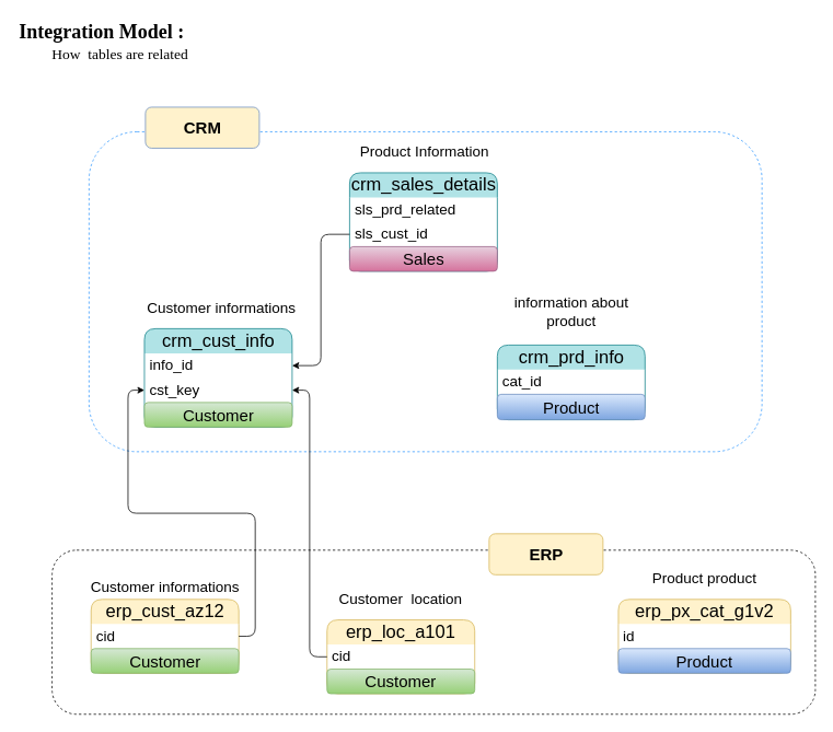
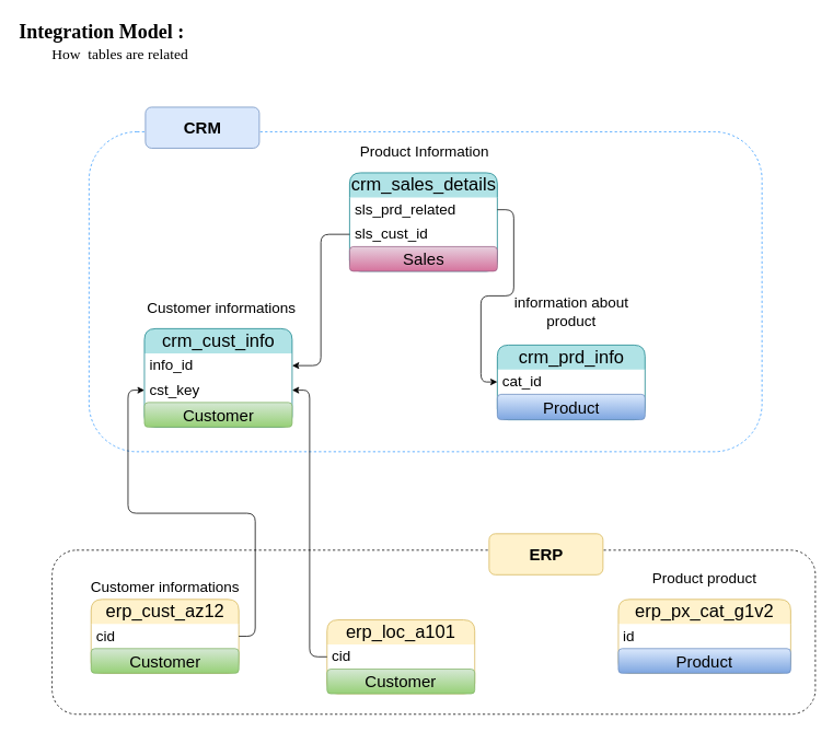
- <mxCell id="35" value="&lt;font style=&quot;color: rgb(0, 0, 0); font-size: 20px;&quot;&gt;&lt;b&gt;CRM&lt;/b&gt;&lt;/font&gt;" style="rounded=1;whiteSpace=wrap;html=1;fillColor=#fff2cc;strokeColor=#6c8ebf;" parent="1" vertex="1"><mxGeometry x="176.75" y="130" width="138.75" height="50" as="geometry" /></mxCell>
+ <mxCell id="35" value="&lt;font style=&quot;color: rgb(0, 0, 0); font-size: 20px;&quot;&gt;&lt;b&gt;CRM&lt;/b&gt;&lt;/font&gt;" style="rounded=1;whiteSpace=wrap;html=1;fillColor=#dae8fc;strokeColor=#6c8ebf;" parent="1" vertex="1"><mxGeometry x="176.75" y="130" width="138.75" height="50" as="geometry" /></mxCell>
+ <mxCell id="32" style="edgeStyle=orthogonalEdgeStyle;rounded=1;orthogonalLoop=1;jettySize=auto;html=1;entryX=0;entryY=0.5;entryDx=0;entryDy=0;" parent="1" source="14" target="10" edge="1"><mxGeometry relative="1" as="geometry" /></mxCell>
- <mxCell id="25" value="&lt;span style=&quot;font-size: 18px;&quot;&gt;Customer&amp;nbsp; location&lt;/span&gt;" style="text;html=1;align=center;verticalAlign=middle;whiteSpace=wrap;rounded=1;fontColor=light-dark(#000000,#BBBBBB);" parent="1" vertex="1"><mxGeometry x="388" y="705" width="200" height="50" as="geometry" /></mxCell>
